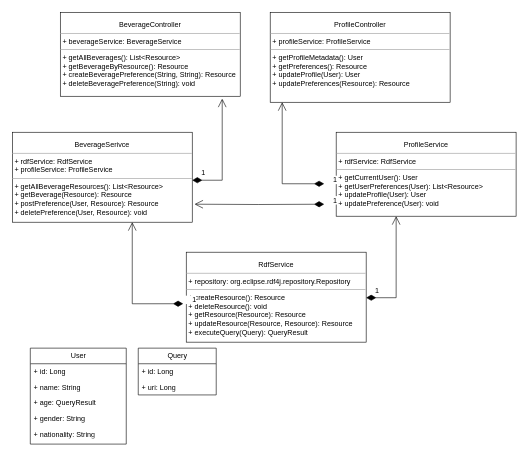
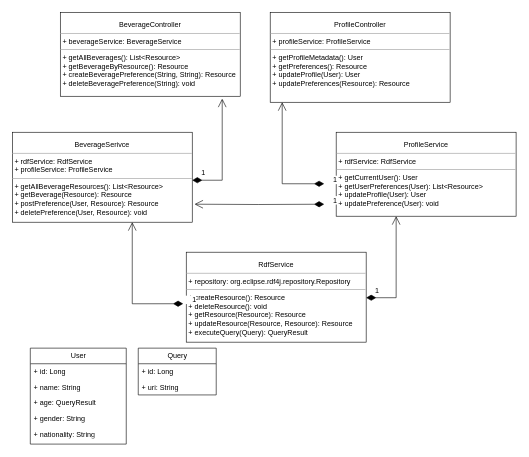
- <mxCell id="15" value="+ uri: Long" style="text;html=1;strokeColor=none;fillColor=none;align=left;verticalAlign=top;spacingLeft=4;spacingRight=4;whiteSpace=wrap;overflow=hidden;rotatable=0;points=[[0,0.5],[1,0.5]];portConstraint=eastwest;" vertex="1" parent="13"><mxGeometry y="52" width="130" height="26" as="geometry" /></mxCell>
+ <mxCell id="15" value="+ uri: String" style="text;html=1;strokeColor=none;fillColor=none;align=left;verticalAlign=top;spacingLeft=4;spacingRight=4;whiteSpace=wrap;overflow=hidden;rotatable=0;points=[[0,0.5],[1,0.5]];portConstraint=eastwest;" vertex="1" parent="13"><mxGeometry y="52" width="130" height="26" as="geometry" /></mxCell>
